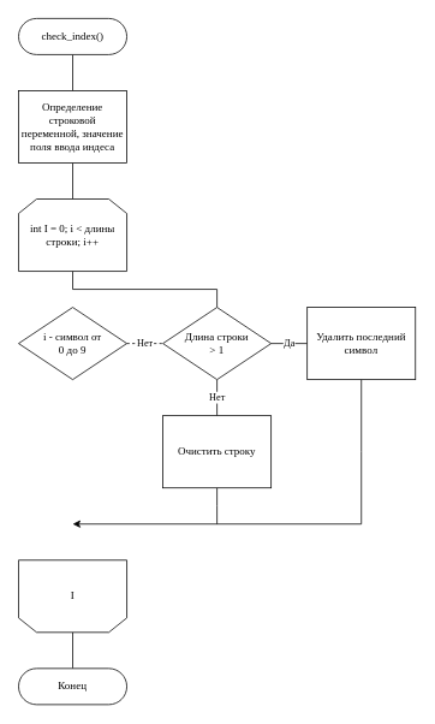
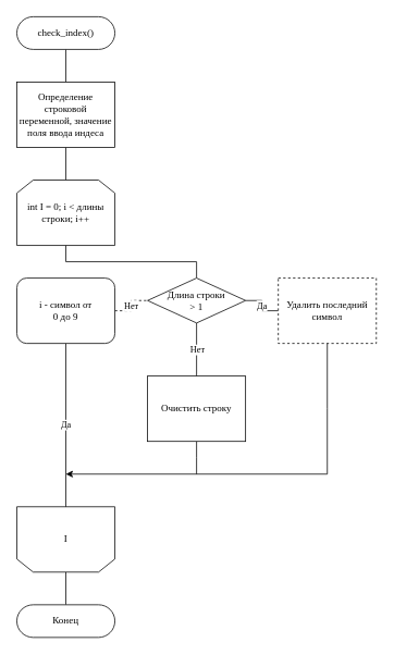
- <mxCell id="12" value="i - символ от &lt;br&gt;0 до 9" style="rhombus;whiteSpace=wrap;html=1;fontFamily=Times New Roman;" vertex="1" parent="1"><mxGeometry x="20" y="340" width="120" height="80" as="geometry" /></mxCell>
+ <mxCell id="12" value="i - символ от &lt;br&gt;0 до 9" style="whiteSpace=wrap;html=1;fontFamily=Times New Roman;rounded=1;" vertex="1" parent="1"><mxGeometry x="20" y="340" width="120" height="80" as="geometry" /></mxCell>
- <mxCell id="16" value="Длина строки &lt;br&gt;&amp;gt; 1" style="rhombus;whiteSpace=wrap;html=1;fontFamily=Times New Roman;" vertex="1" parent="1"><mxGeometry x="180" y="340" width="120" height="80" as="geometry" /></mxCell>
+ <mxCell id="16" value="Длина строки &lt;br&gt;&amp;gt; 1" style="rhombus;whiteSpace=wrap;html=1;fontFamily=Times New Roman;" vertex="1" parent="1"><mxGeometry x="180" y="340" width="120" height="55" as="geometry" /></mxCell>
- <mxCell id="18" value="Удалить последний символ" style="rounded=0;whiteSpace=wrap;html=1;fontFamily=Times New Roman;" vertex="1" parent="1"><mxGeometry x="340" y="340" width="120" height="80" as="geometry" /></mxCell>
+ <mxCell id="18" value="Удалить последний символ" style="rounded=0;whiteSpace=wrap;html=1;fontFamily=Times New Roman;dashed=1;" vertex="1" parent="1"><mxGeometry x="340" y="340" width="120" height="80" as="geometry" /></mxCell>
+ <mxCell id="10" value="Да" style="edgeStyle=orthogonalEdgeStyle;rounded=0;orthogonalLoop=1;jettySize=auto;html=1;exitX=0.5;exitY=1;exitDx=0;exitDy=0;entryX=0.5;entryY=1;entryDx=0;entryDy=0;endArrow=none;endFill=0;fontFamily=Times New Roman;" edge="1" parent="1" source="12" target="9"><mxGeometry relative="1" as="geometry" /></mxCell>
